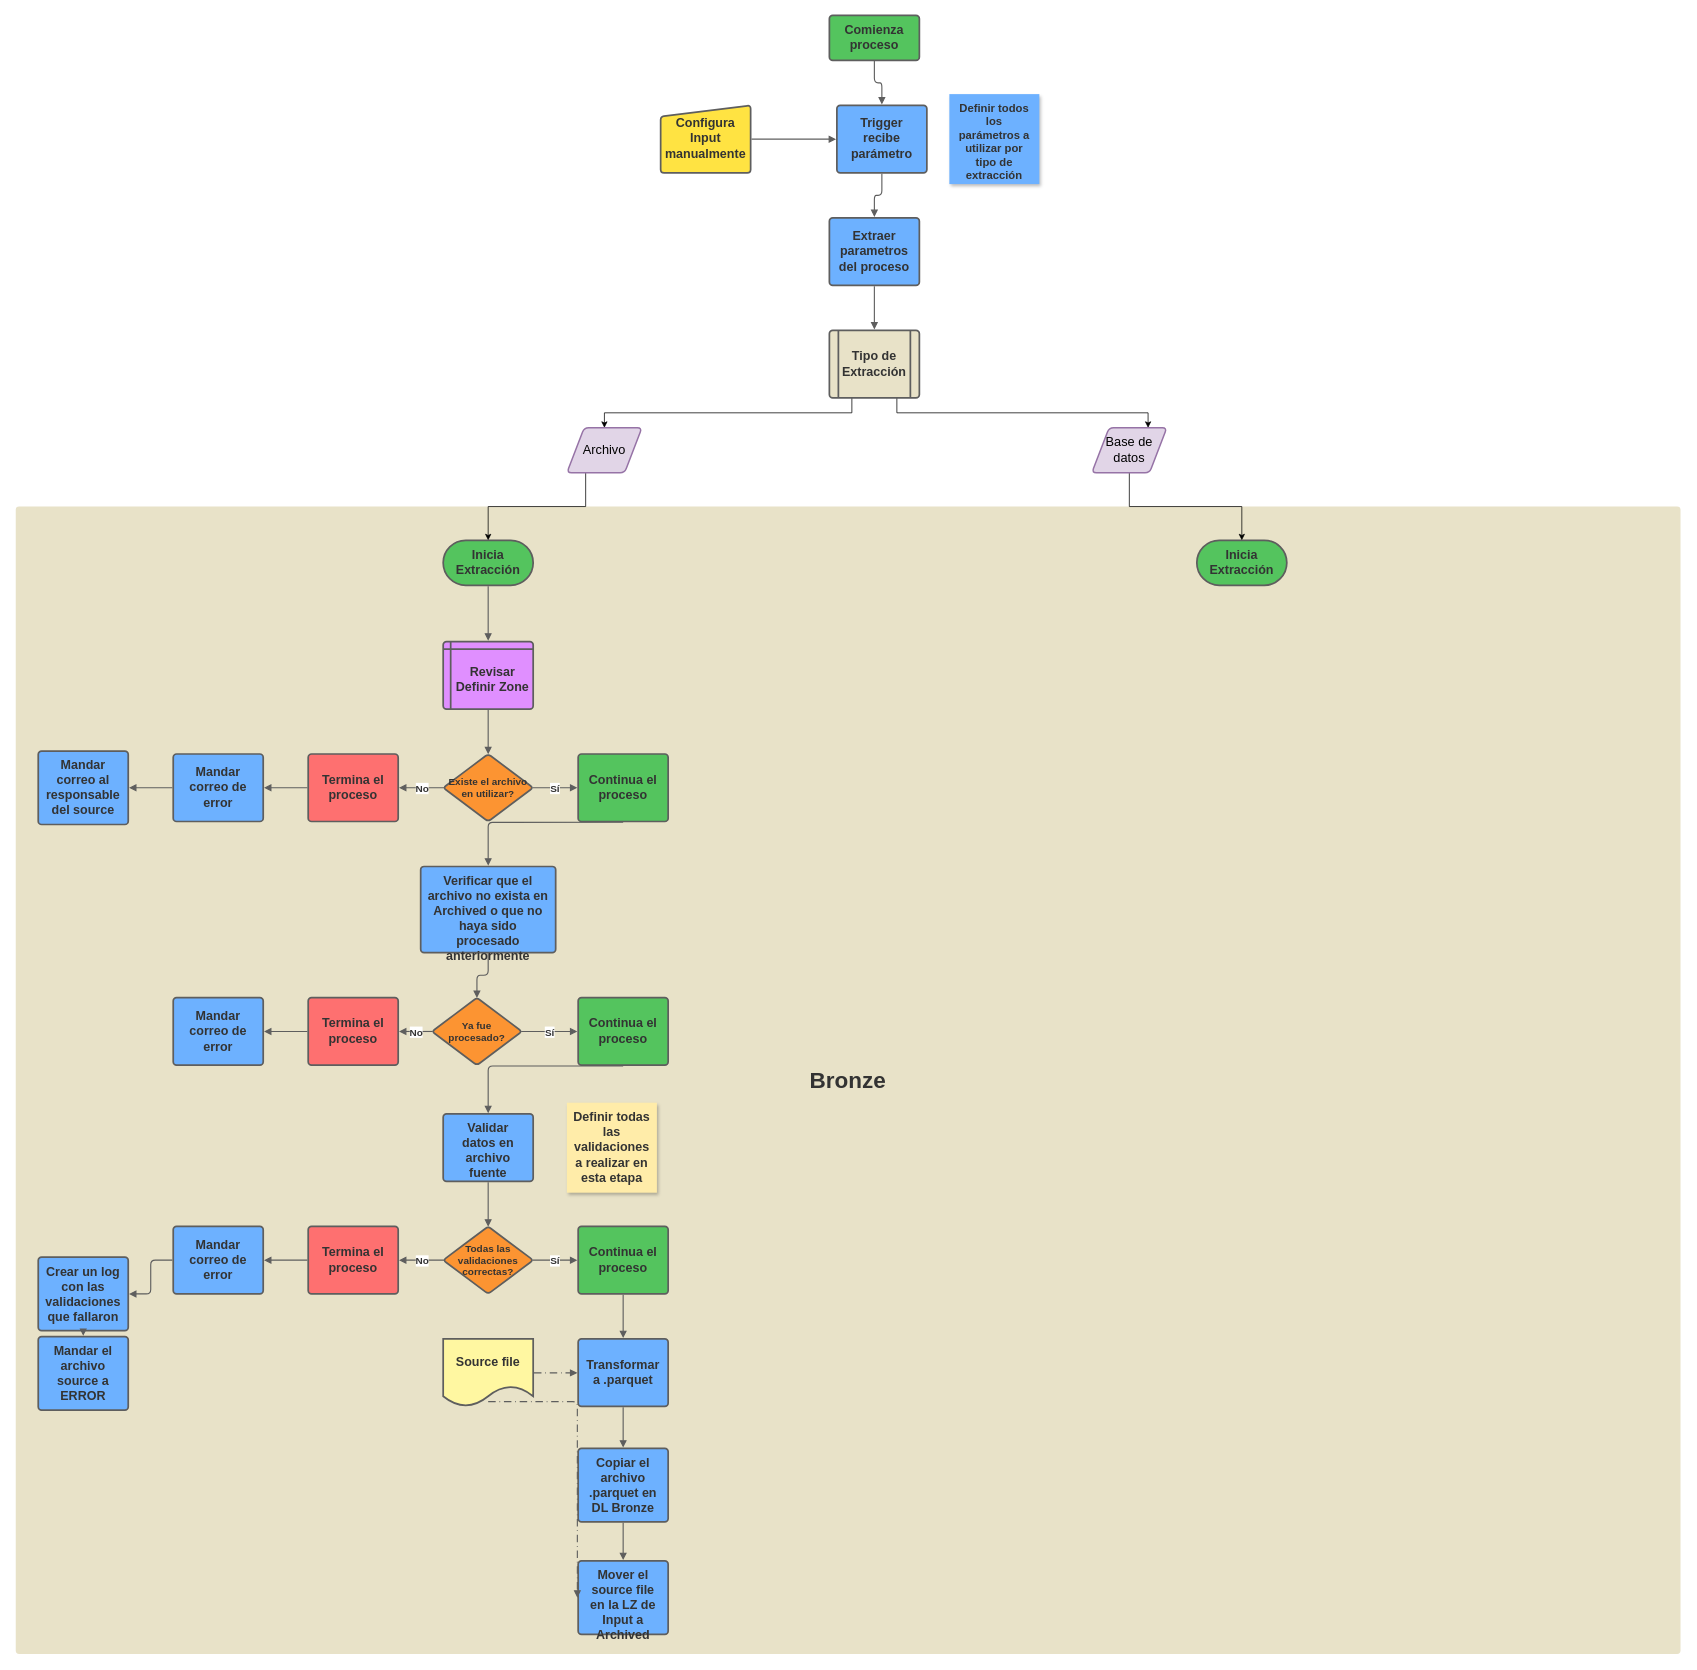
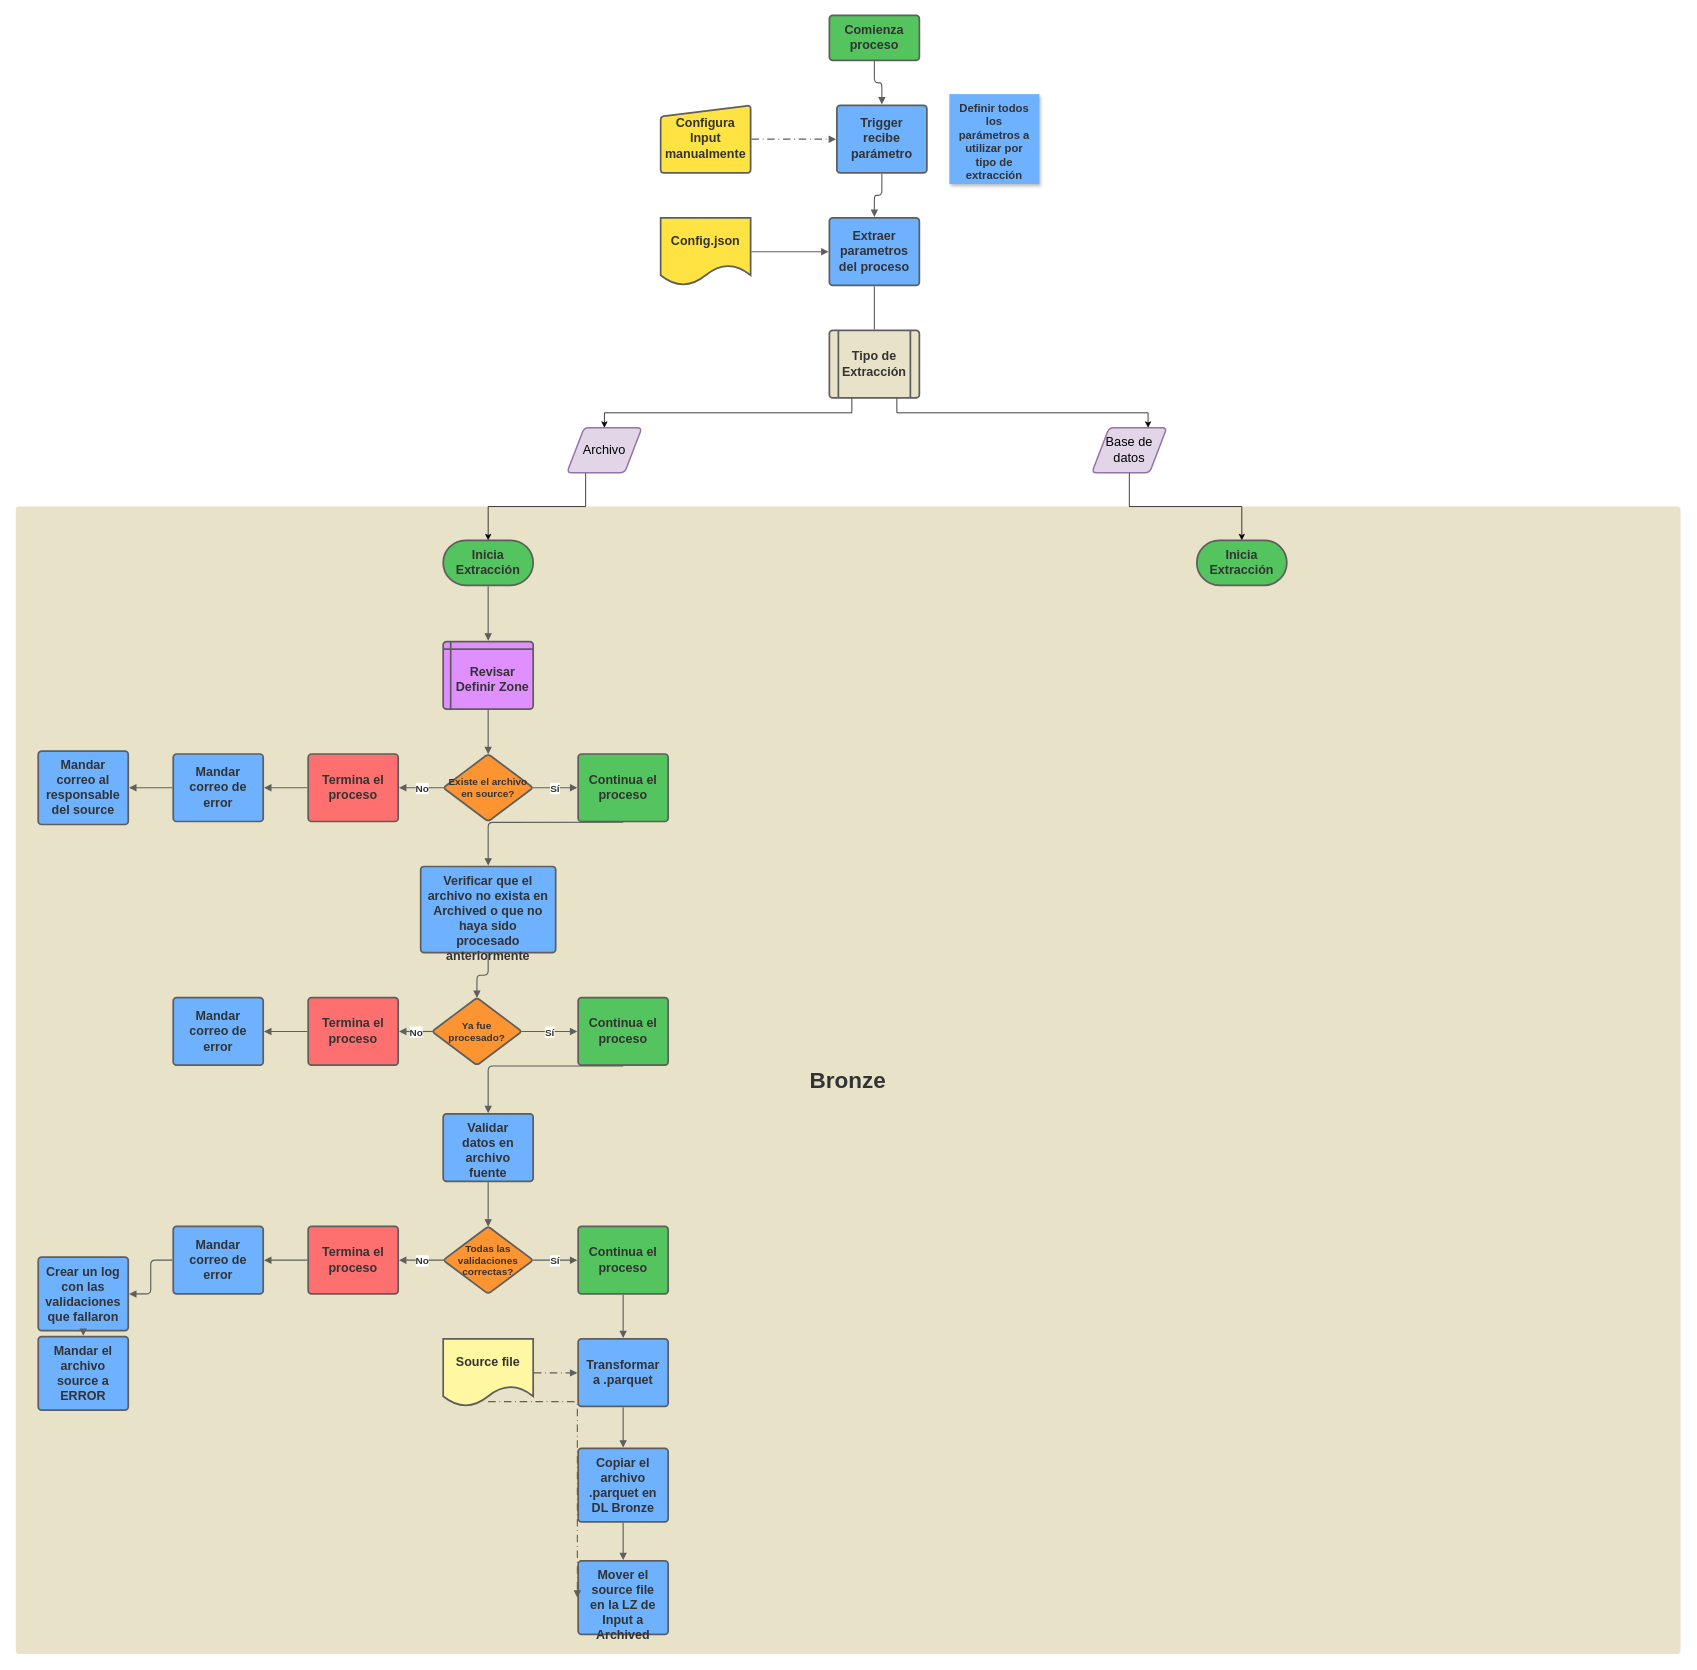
- <mxCell id="8" value="" style="html=1;jettySize=18;whiteSpace=wrap;fontSize=13;strokeColor=#5E5E5E;dashed=0;fixDash=1;dashPattern=10 5 1 5;strokeWidth=1.5;rounded=1;arcSize=12;edgeStyle=orthogonalEdgeStyle;startArrow=none;endArrow=block;endFill=1;exitX=1.009;exitY=0.501;exitPerimeter=0;entryX=-0.009;entryY=0.501;entryPerimeter=0;lucidId=rkN3YVIeaVK~;fontStyle=1;" edge="1" parent="1" source="7" target="5"><mxGeometry width="100" height="100" relative="1" as="geometry"><Array as="points" /></mxGeometry></mxCell>
+ <mxCell id="8" value="" style="html=1;jettySize=18;whiteSpace=wrap;fontSize=13;strokeColor=#5E5E5E;dashed=1;fixDash=1;dashPattern=10 5 1 5;strokeWidth=1.5;rounded=1;arcSize=12;edgeStyle=orthogonalEdgeStyle;startArrow=none;endArrow=block;endFill=1;exitX=1.009;exitY=0.501;exitPerimeter=0;entryX=-0.009;entryY=0.501;entryPerimeter=0;lucidId=rkN3YVIeaVK~;fontStyle=1" edge="1" parent="1" source="7" target="5"><mxGeometry width="100" height="100" relative="1" as="geometry"><Array as="points" /></mxGeometry></mxCell>
+ <mxCell id="41" value="Config.json" style="html=1;overflow=block;blockSpacing=1;whiteSpace=wrap;shape=document;boundedLbl=1;fontSize=16.7;fontColor=#333333;align=center;spacing=3.8;strokeColor=#5e5e5e;strokeOpacity=100;fillOpacity=100;rounded=1;absoluteArcSize=1;arcSize=9;fillColor=#ffe342;strokeWidth=2.3;lucidId=UyN32FcK6sZE;fontStyle=1" vertex="1" parent="1"><mxGeometry x="880" y="290" width="120" height="90" as="geometry" /></mxCell>
+ <mxCell id="42" value="" style="html=1;jettySize=18;whiteSpace=wrap;fontSize=13;strokeColor=#5E5E5E;strokeWidth=1.5;rounded=1;arcSize=12;edgeStyle=orthogonalEdgeStyle;startArrow=none;endArrow=block;endFill=1;exitX=1.009;exitY=0.503;exitPerimeter=0;entryX=-0.009;entryY=0.503;entryPerimeter=0;lucidId=3yN3XvPRd7BP;fontStyle=1" edge="1" parent="1" source="41" target="9"><mxGeometry width="100" height="100" relative="1" as="geometry"><Array as="points" /></mxGeometry></mxCell>
- <mxCell id="69" value="" style="html=1;jettySize=18;whiteSpace=wrap;fontSize=13;strokeColor=#5E5E5E;strokeWidth=1.5;rounded=1;arcSize=12;edgeStyle=orthogonalEdgeStyle;startArrow=none;endArrow=block;endFill=1;exitX=0.5;exitY=1.012;exitPerimeter=0;entryX=0.5;entryY=-0.012;entryPerimeter=0;lucidId=0CO3gooL3R6I;fontStyle=1" edge="1" parent="1" source="9" target="68"><mxGeometry width="100" height="100" relative="1" as="geometry"><Array as="points" /></mxGeometry></mxCell>
+ <mxCell id="69" value="" style="html=1;jettySize=18;whiteSpace=wrap;fontSize=13;strokeColor=#5E5E5E;strokeWidth=1.5;rounded=1;arcSize=12;edgeStyle=orthogonalEdgeStyle;startArrow=none;endArrow=none;endFill=1;exitX=0.5;exitY=1.012;exitPerimeter=0;entryX=0.5;entryY=-0.012;entryPerimeter=0;lucidId=0CO3gooL3R6I;fontStyle=1;" edge="1" parent="1" source="9" target="68"><mxGeometry width="100" height="100" relative="1" as="geometry"><Array as="points" /></mxGeometry></mxCell>
- <mxCell id="11" value="Existe el archivo en utilizar?" style="html=1;overflow=block;blockSpacing=1;whiteSpace=wrap;rhombus;fontSize=13.3;fontColor=#333333;align=center;spacing=3.8;strokeColor=#5e5e5e;strokeOpacity=100;fillOpacity=100;rounded=1;absoluteArcSize=1;arcSize=9;fillColor=#fc9432;strokeWidth=2.3;lucidId=-mN3kGk.zD~q;fontStyle=1" vertex="1" parent="1"><mxGeometry x="590" y="1005" width="120" height="90" as="geometry" /></mxCell>
+ <mxCell id="11" value="Existe el archivo en source?" style="html=1;overflow=block;blockSpacing=1;whiteSpace=wrap;rhombus;fontSize=13.3;fontColor=#333333;align=center;spacing=3.8;strokeColor=#5e5e5e;strokeOpacity=100;fillOpacity=100;rounded=1;absoluteArcSize=1;arcSize=9;fillColor=#fc9432;strokeWidth=2.3;lucidId=-mN3kGk.zD~q;fontStyle=1" vertex="1" parent="1"><mxGeometry x="590" y="1005" width="120" height="90" as="geometry" /></mxCell>
- <mxCell id="23" value="Definir todas las validaciones a realizar en esta etapa" style="html=1;overflow=block;blockSpacing=1;whiteSpace=wrap;shadow=1;fontSize=16.7;fontColor=#333333;align=center;spacing=9;strokeColor=none;strokeOpacity=100;fillColor=#FFECA9;strokeWidth=0;lucidId=WrN3pG0e4Te.;fontStyle=1" vertex="1" parent="1"><mxGeometry x="755" y="1470" width="120" height="120" as="geometry" /></mxCell>
